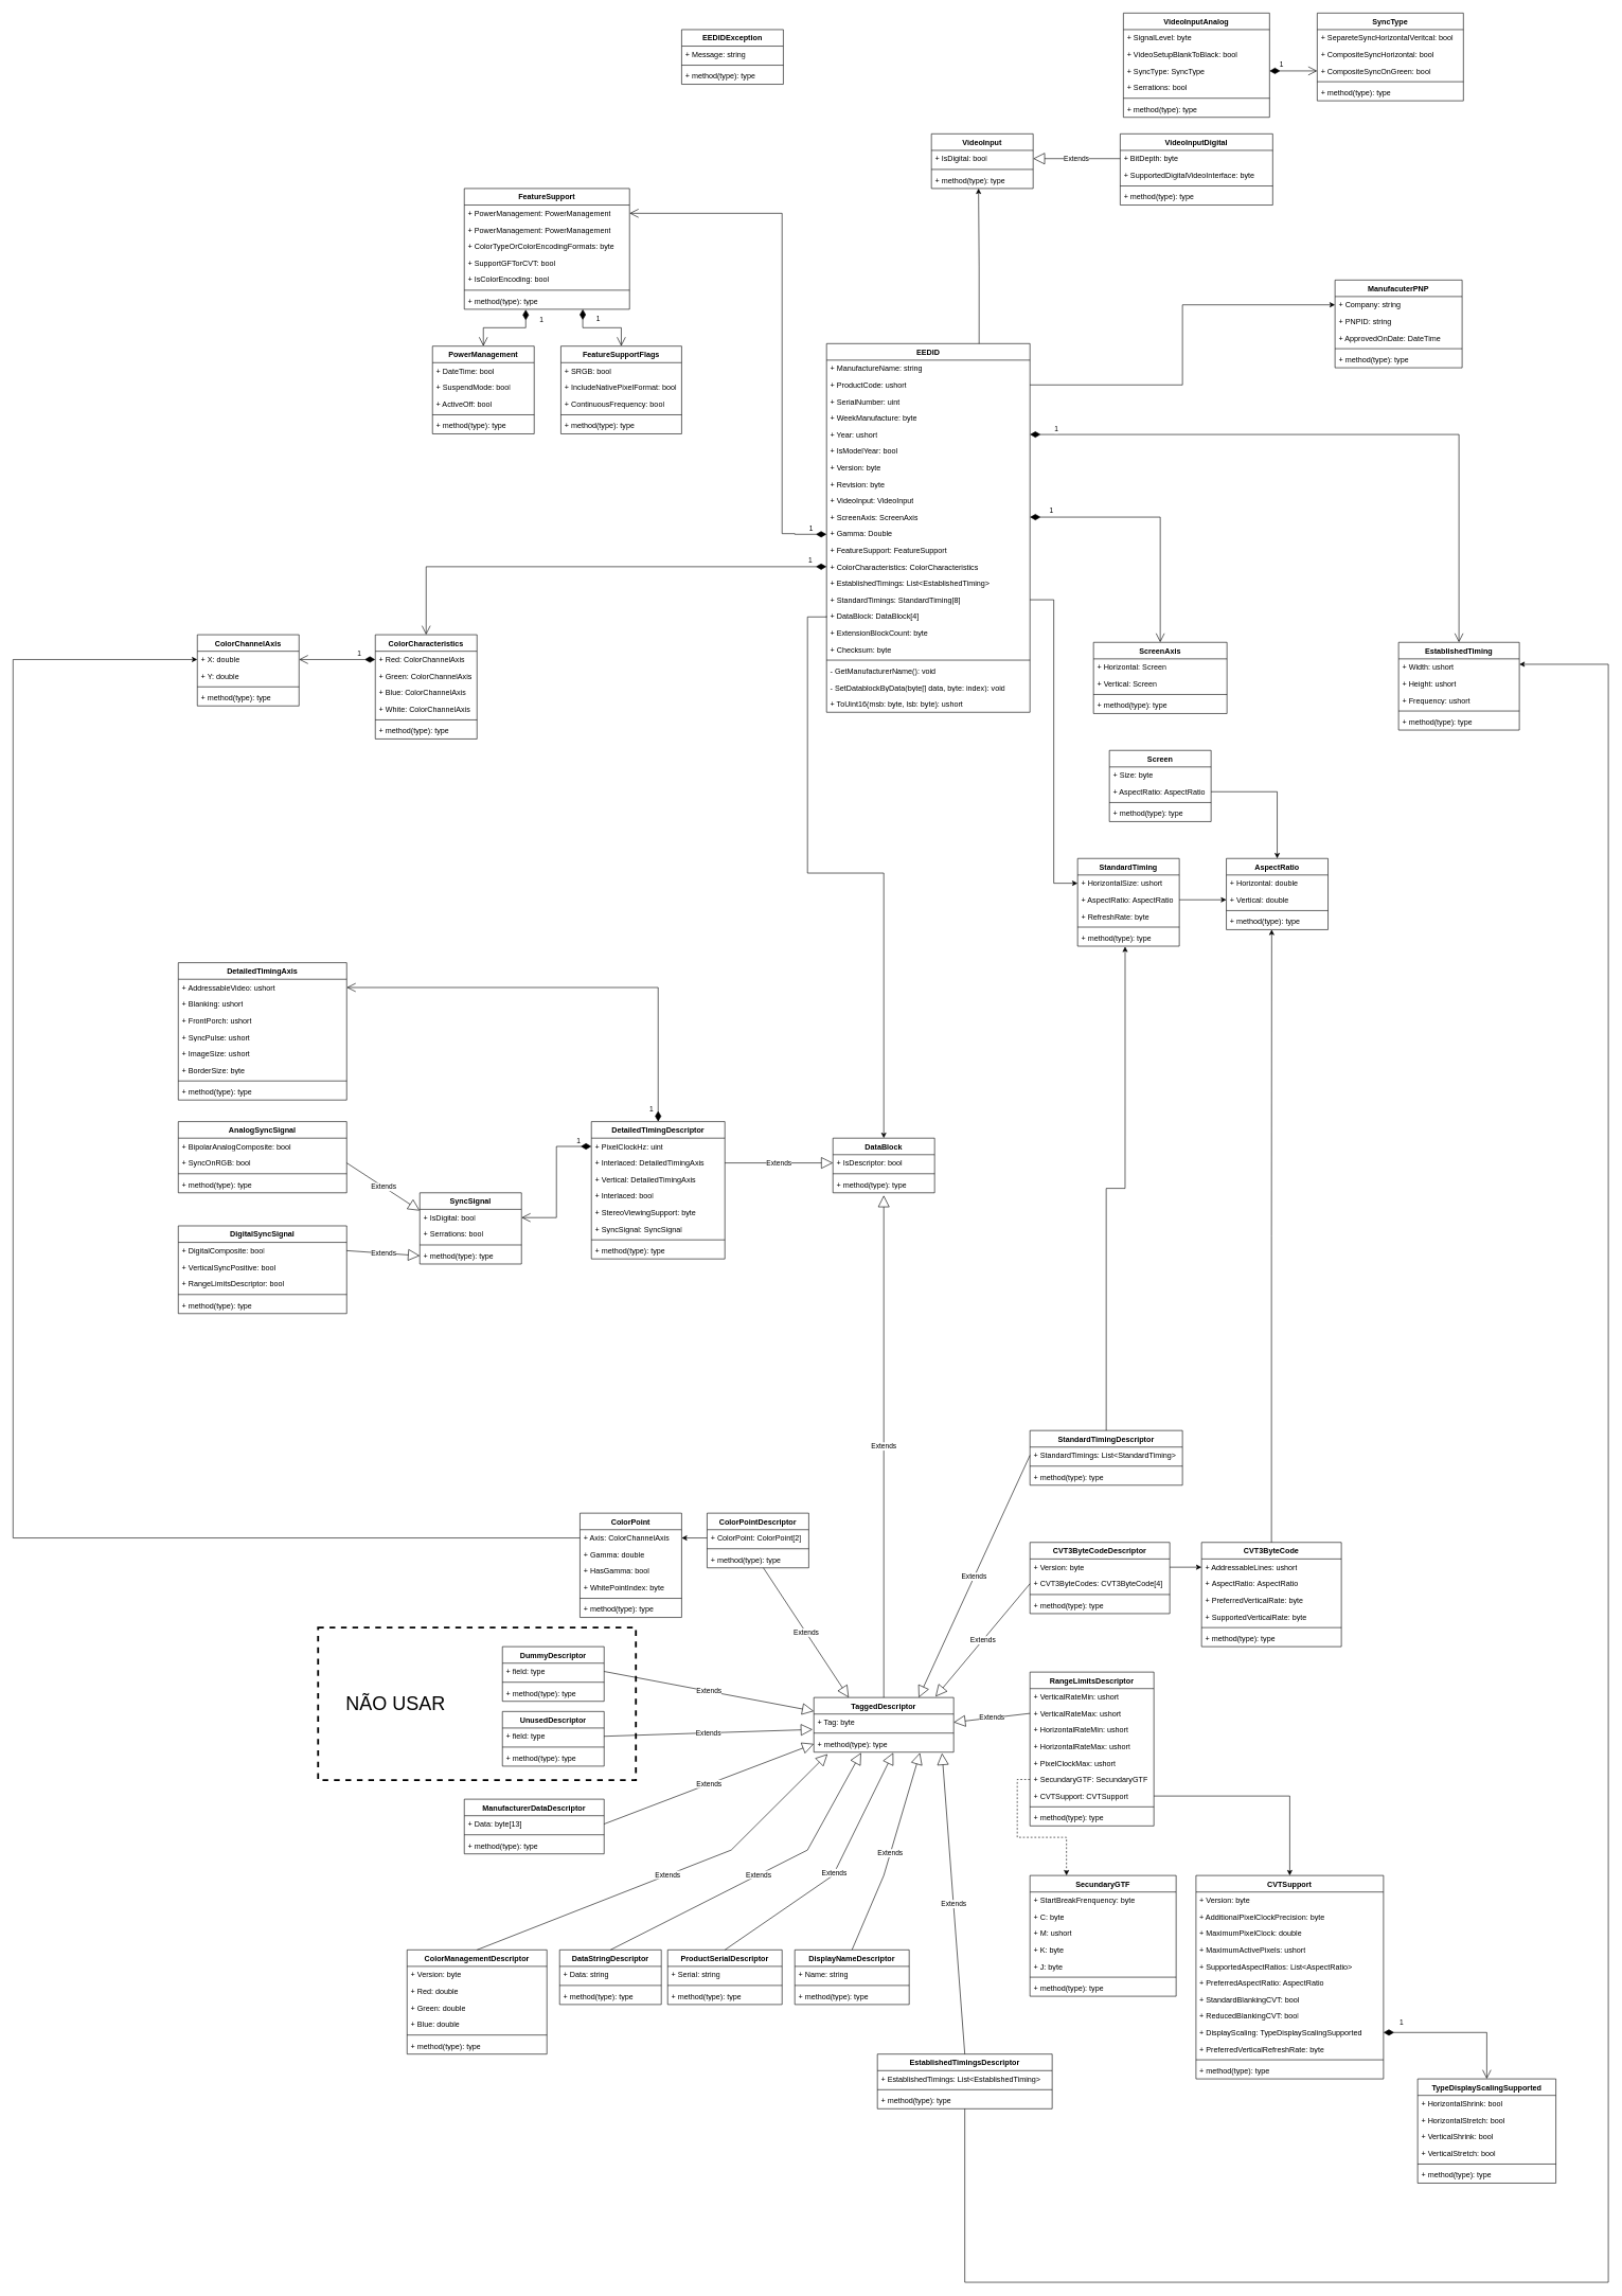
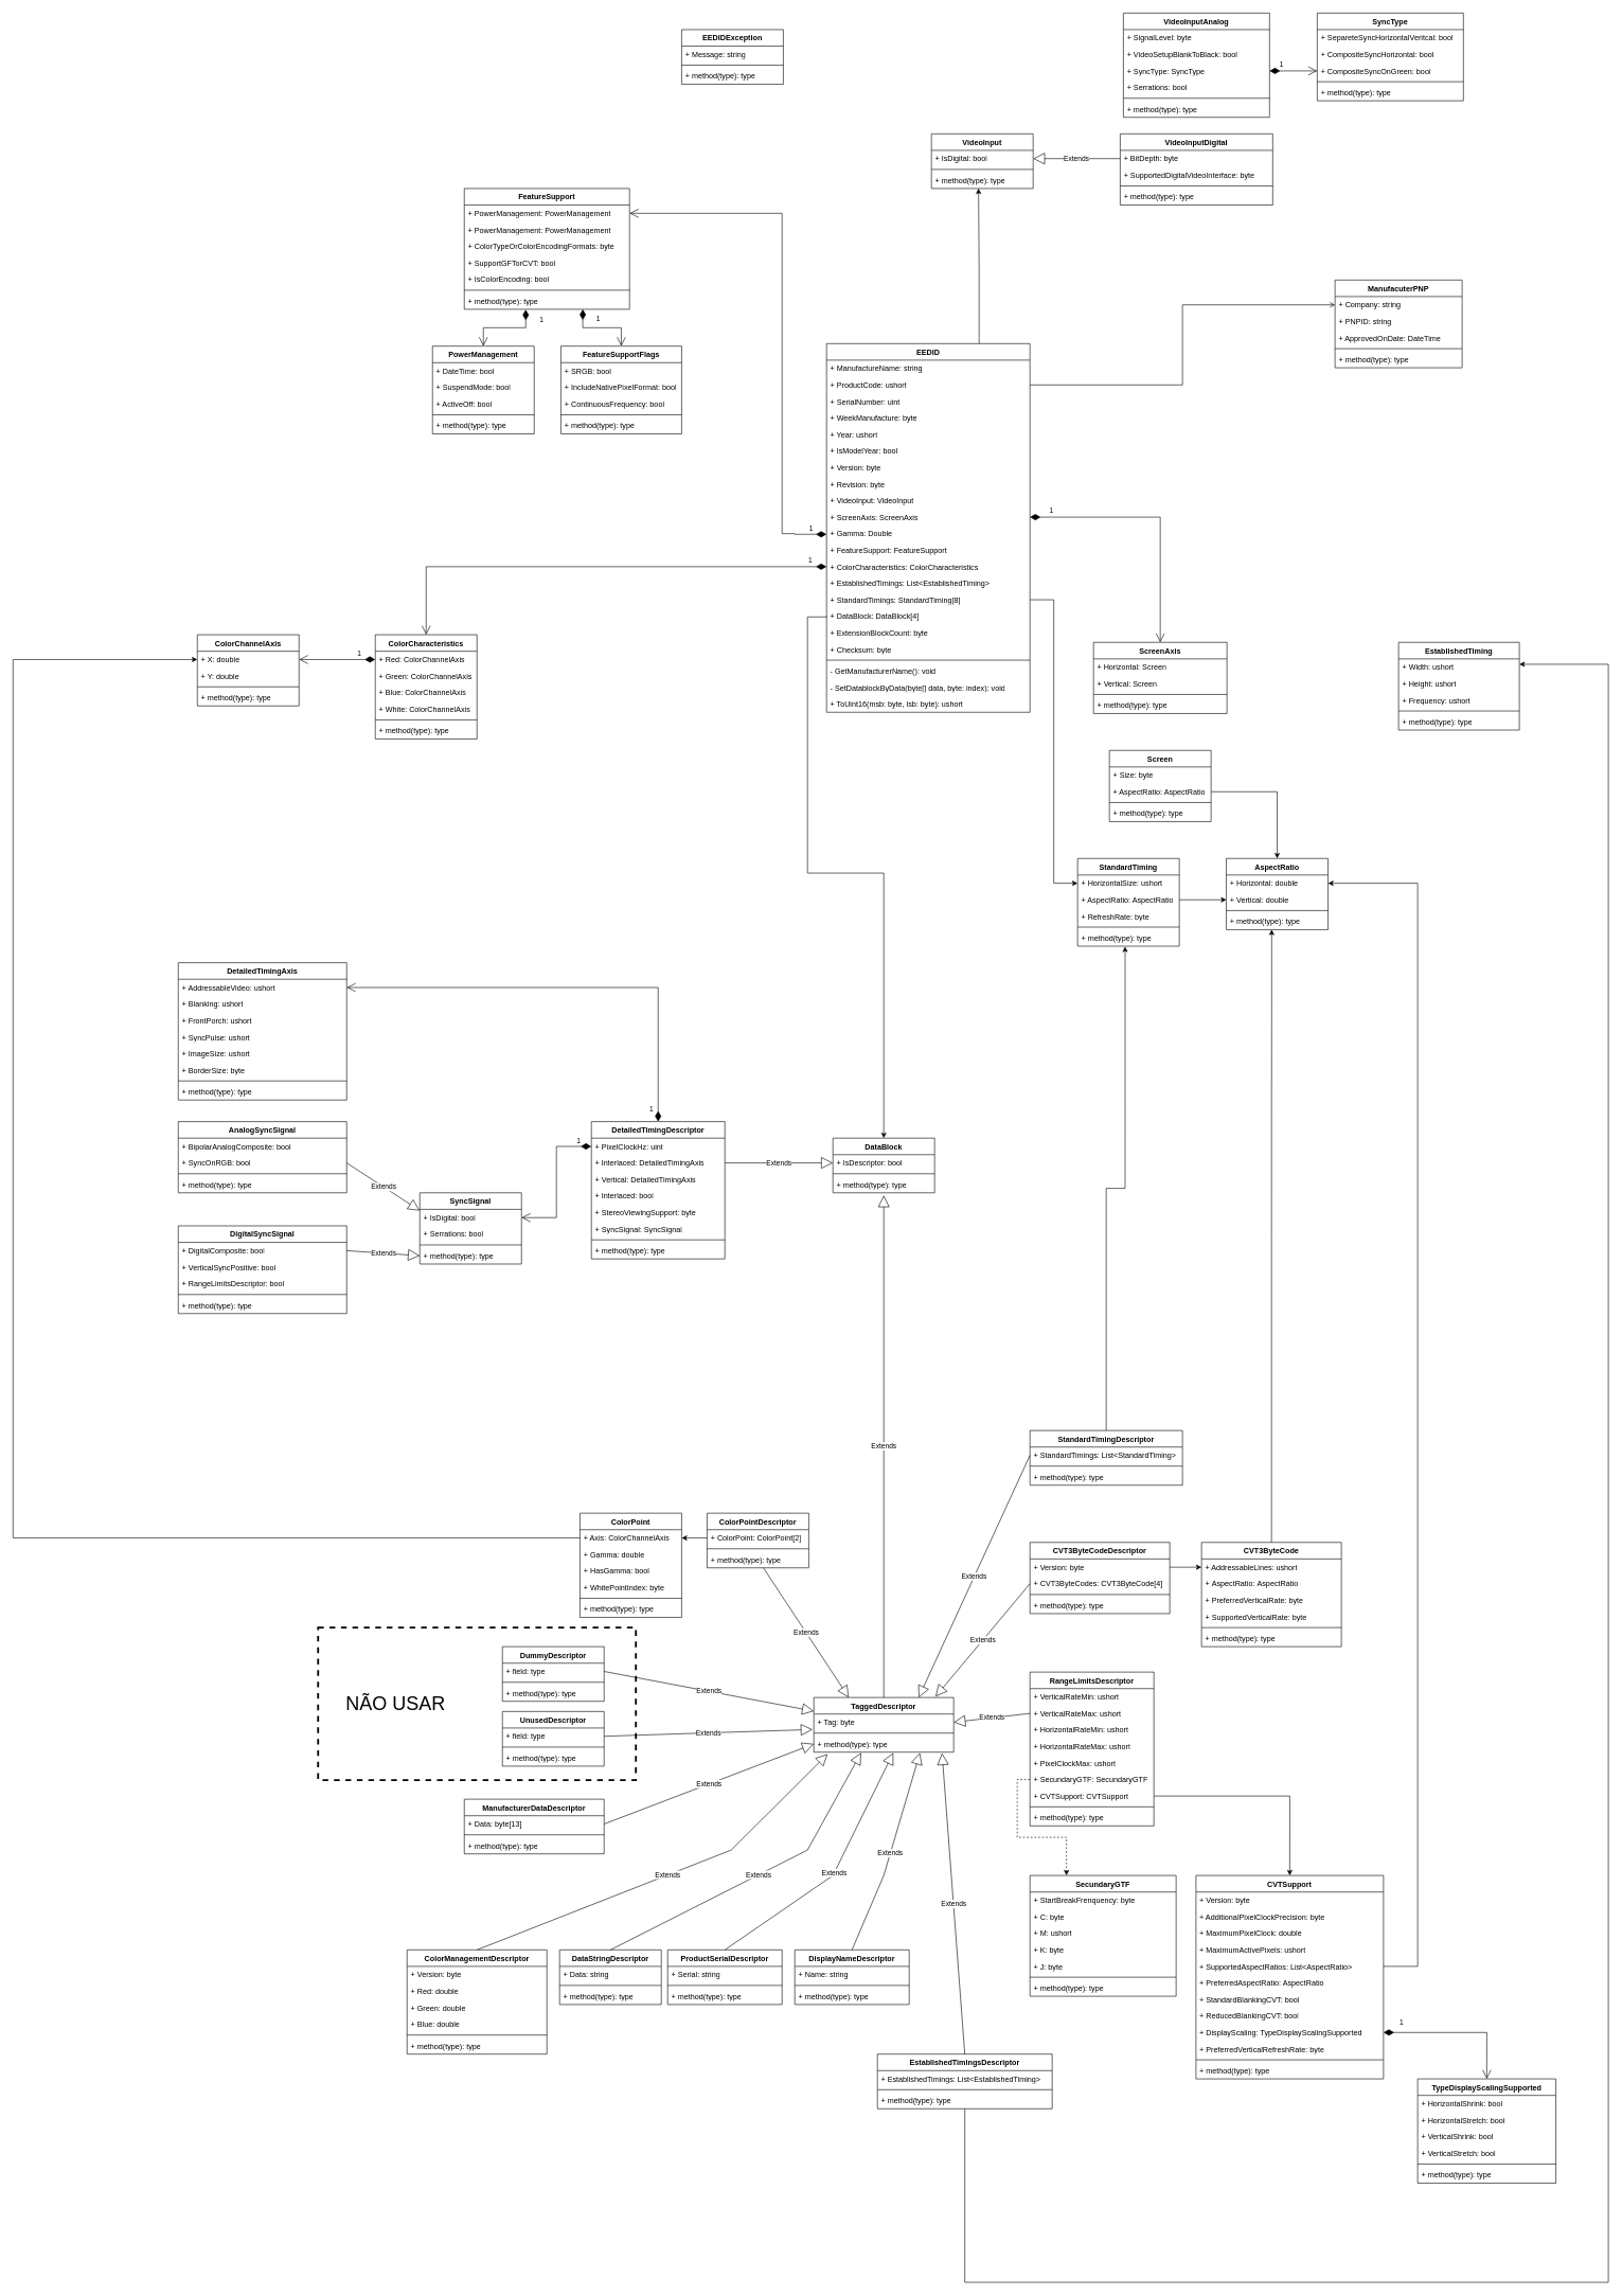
- <mxCell id="301" style="edgeStyle=orthogonalEdgeStyle;rounded=0;orthogonalLoop=1;jettySize=auto;html=1;exitX=1;exitY=0.5;exitDx=0;exitDy=0;entryX=0;entryY=0.5;entryDx=0;entryDy=0;" parent="1" source="4" target="296" edge="1"><mxGeometry relative="1" as="geometry" /></mxCell>
+ <mxCell id="301" style="edgeStyle=orthogonalEdgeStyle;rounded=0;orthogonalLoop=1;jettySize=auto;html=1;exitX=1;exitY=0.5;exitDx=0;exitDy=0;entryX=0;entryY=0.5;entryDx=0;entryDy=0;endArrow=open;" parent="1" source="4" target="296" edge="1"><mxGeometry relative="1" as="geometry" /></mxCell>
- <mxCell id="114" value="1" style="endArrow=open;html=1;endSize=12;startArrow=diamondThin;startSize=14;startFill=1;edgeStyle=orthogonalEdgeStyle;align=left;verticalAlign=bottom;rounded=0;exitX=1;exitY=0.5;exitDx=0;exitDy=0;entryX=0.5;entryY=0;entryDx=0;entryDy=0;" parent="1" source="7" target="97" edge="1"><mxGeometry x="-0.927" y="-1" relative="1" as="geometry"><mxPoint x="1670" y="830" as="sourcePoint" /><mxPoint x="1830" y="830" as="targetPoint" /><mxPoint as="offset" /></mxGeometry></mxCell>
+ <mxCell id="154" style="edgeStyle=orthogonalEdgeStyle;rounded=0;orthogonalLoop=1;jettySize=auto;html=1;exitX=1;exitY=0.5;exitDx=0;exitDy=0;entryX=1;entryY=0.5;entryDx=0;entryDy=0;" parent="1" source="160" target="110" edge="1"><mxGeometry relative="1" as="geometry"><Array as="points"><mxPoint x="2230" y="3093" /><mxPoint x="2230" y="1389" /></Array></mxGeometry></mxCell>
